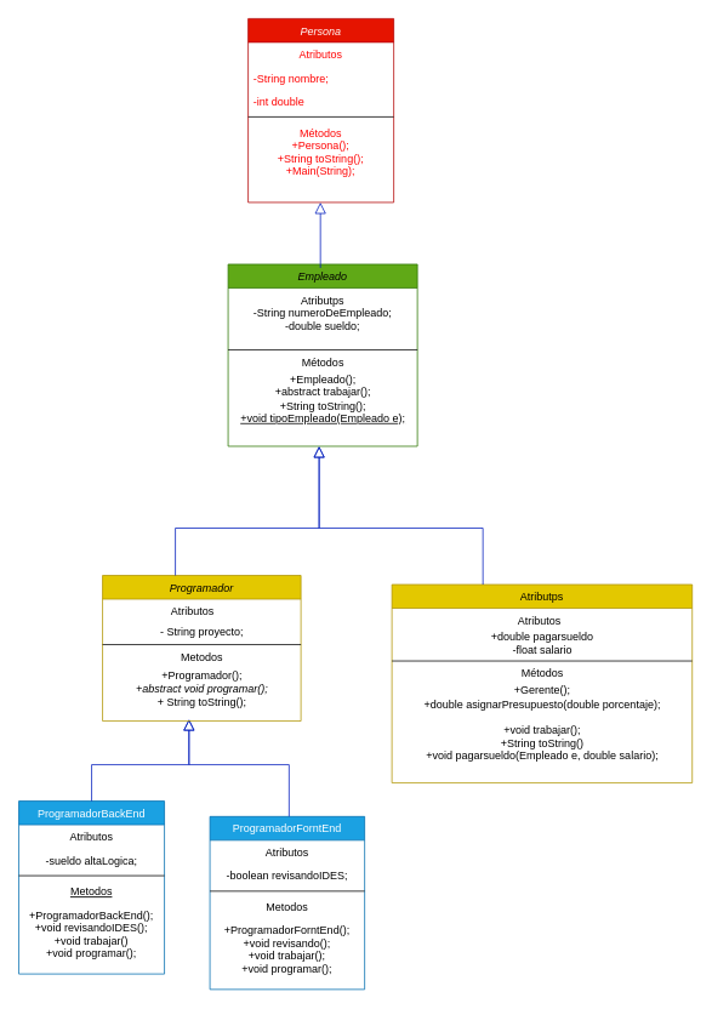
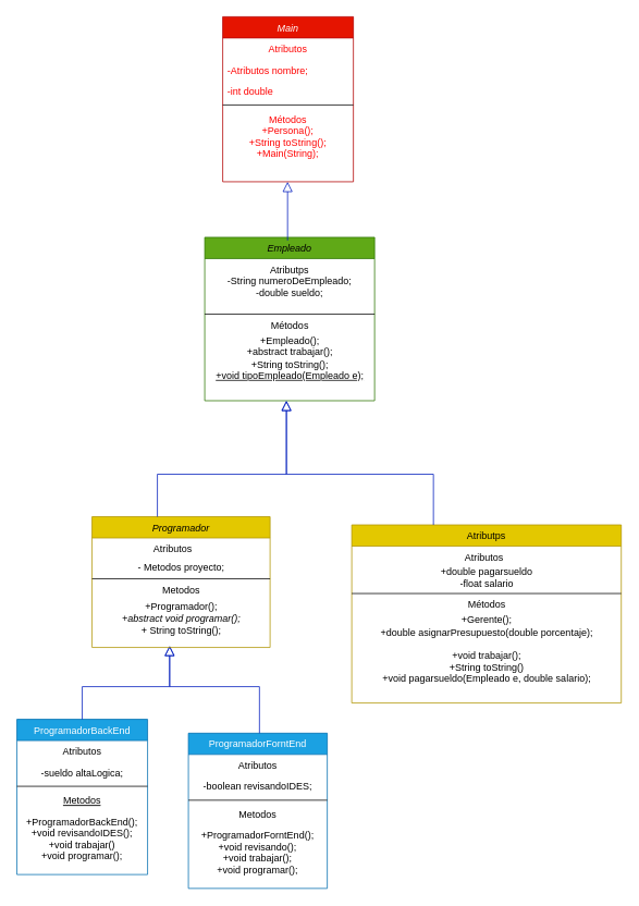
- <mxCell id="2" value="Persona" style="swimlane;fontStyle=2;align=center;verticalAlign=top;childLayout=stackLayout;horizontal=1;startSize=26;horizontalStack=0;resizeParent=1;resizeLast=0;collapsible=1;marginBottom=0;rounded=0;shadow=0;strokeWidth=1;fillColor=#e51400;fontColor=#ffffff;strokeColor=#B20000;" parent="1" vertex="1"><mxGeometry x="272" y="20" width="160" height="202" as="geometry"><mxRectangle x="230" y="140" width="160" height="26" as="alternateBounds" /></mxGeometry></mxCell>
+ <mxCell id="2" value="Main" style="swimlane;fontStyle=2;align=center;verticalAlign=top;childLayout=stackLayout;horizontal=1;startSize=26;horizontalStack=0;resizeParent=1;resizeLast=0;collapsible=1;marginBottom=0;rounded=0;shadow=0;strokeWidth=1;fillColor=#e51400;fontColor=#ffffff;strokeColor=#B20000;" parent="1" vertex="1"><mxGeometry x="272" y="20" width="160" height="202" as="geometry"><mxRectangle x="230" y="140" width="160" height="26" as="alternateBounds" /></mxGeometry></mxCell>
- <mxCell id="4" value="-String nombre;" style="text;align=left;verticalAlign=top;spacingLeft=4;spacingRight=4;overflow=hidden;rotatable=0;points=[[0,0.5],[1,0.5]];portConstraint=eastwest;rounded=0;shadow=0;html=0;fontColor=#FF0000;" parent="2" vertex="1"><mxGeometry y="52" width="160" height="26" as="geometry" /></mxCell>
+ <mxCell id="4" value="-Atributos nombre;" style="text;align=left;verticalAlign=top;spacingLeft=4;spacingRight=4;overflow=hidden;rotatable=0;points=[[0,0.5],[1,0.5]];portConstraint=eastwest;rounded=0;shadow=0;html=0;fontColor=#FF0000;" parent="2" vertex="1"><mxGeometry y="52" width="160" height="26" as="geometry" /></mxCell>
- <mxCell id="29" value="- String proyecto;" style="text;html=1;align=center;verticalAlign=middle;resizable=0;points=[];autosize=1;strokeColor=none;fillColor=none;fontColor=#000000;" vertex="1" parent="27"><mxGeometry y="52" width="218" height="20" as="geometry" /></mxCell>
+ <mxCell id="29" value="- Metodos proyecto;" style="text;html=1;align=center;verticalAlign=middle;resizable=0;points=[];autosize=1;strokeColor=none;fillColor=none;fontColor=#000000;" vertex="1" parent="27"><mxGeometry y="52" width="218" height="20" as="geometry" /></mxCell>
